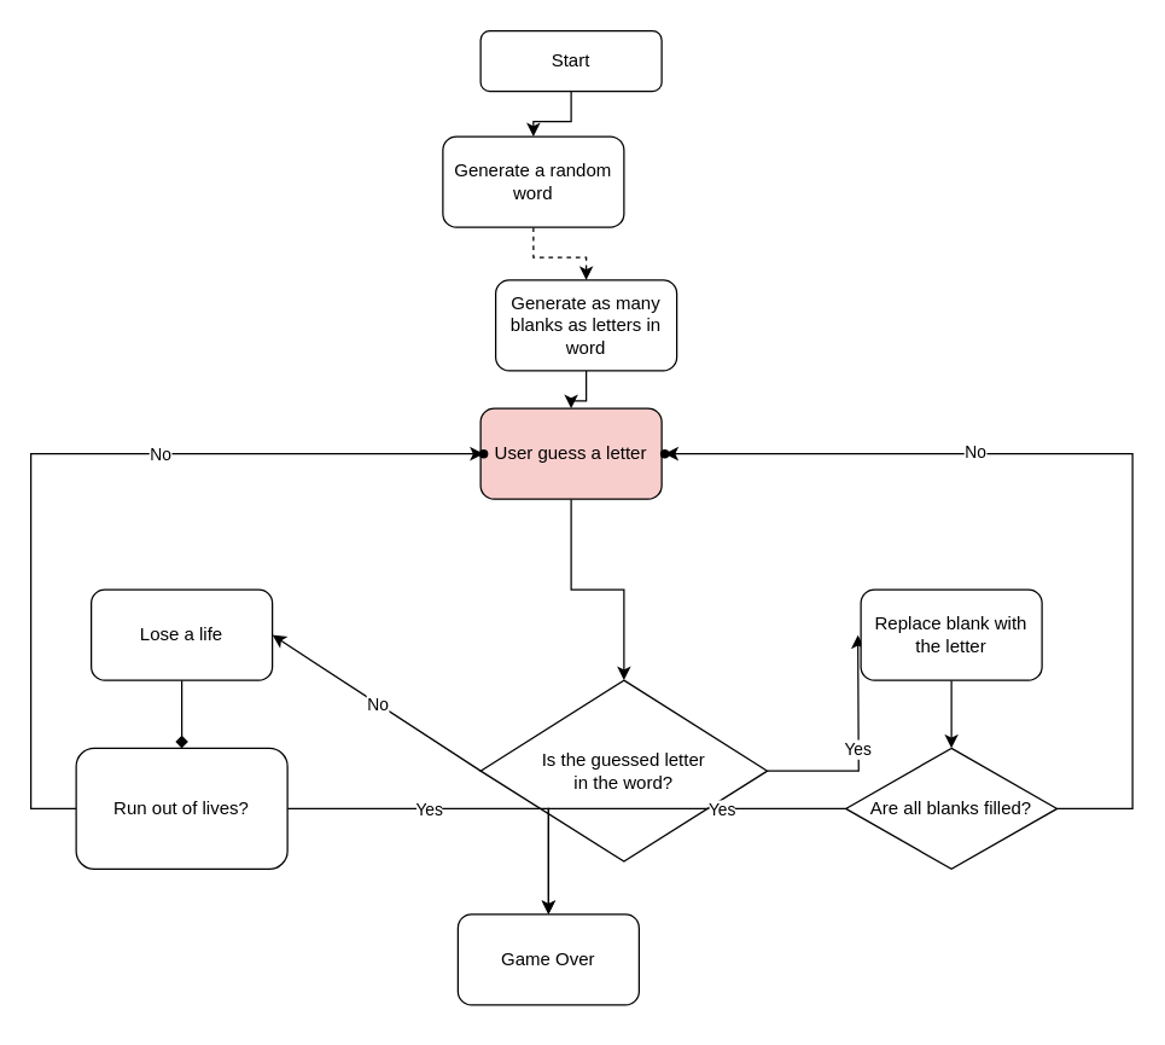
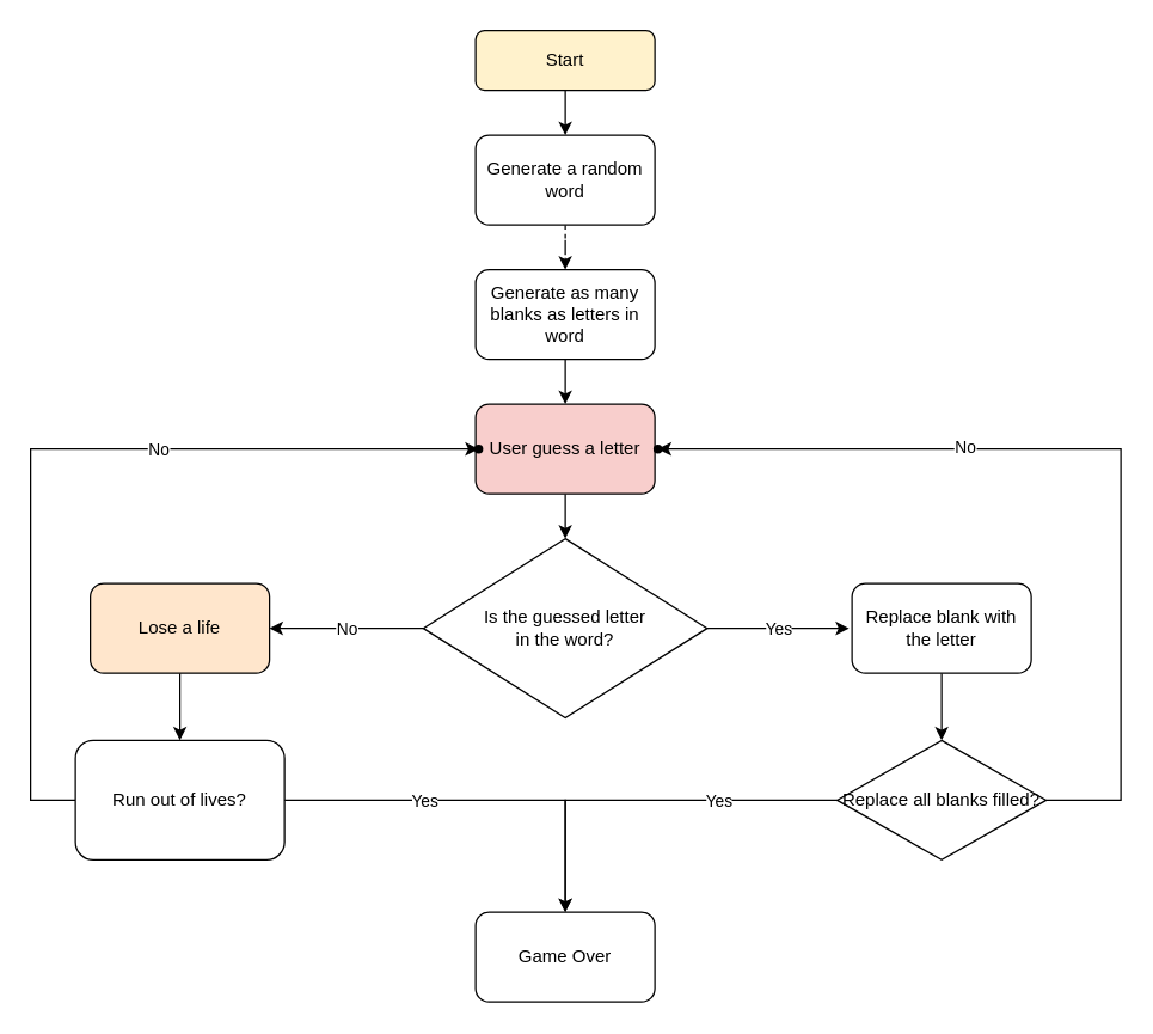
- <mxCell id="3" value="Start" style="rounded=1;whiteSpace=wrap;html=1;fontSize=12;glass=0;strokeWidth=1;shadow=0;" parent="1" vertex="1"><mxGeometry x="318" y="20" width="120" height="40" as="geometry" /></mxCell>
+ <mxCell id="3" value="Start" style="rounded=1;whiteSpace=wrap;html=1;fontSize=12;glass=0;strokeWidth=1;shadow=0;fillColor=#fff2cc;" parent="1" vertex="1"><mxGeometry x="318" y="20" width="120" height="40" as="geometry" /></mxCell>
- <mxCell id="5" value="Generate a random word" style="whiteSpace=wrap;html=1;rounded=1;glass=0;strokeWidth=1;shadow=0;" vertex="1" parent="1"><mxGeometry x="293" y="90" width="120" height="60" as="geometry" /></mxCell>
+ <mxCell id="5" value="Generate a random word" style="whiteSpace=wrap;html=1;rounded=1;glass=0;strokeWidth=1;shadow=0;" vertex="1" parent="1"><mxGeometry x="318" y="90" width="120" height="60" as="geometry" /></mxCell>
- <mxCell id="7" value="Generate as many blanks as letters in word" style="rounded=1;whiteSpace=wrap;html=1;" vertex="1" parent="1"><mxGeometry x="328" y="185" width="120" height="60" as="geometry" /></mxCell>
+ <mxCell id="7" value="Generate as many blanks as letters in word" style="rounded=1;whiteSpace=wrap;html=1;" vertex="1" parent="1"><mxGeometry x="318" y="180" width="120" height="60" as="geometry" /></mxCell>
- <mxCell id="17" value="Lose a life" style="rounded=1;whiteSpace=wrap;html=1;" vertex="1" parent="1"><mxGeometry x="60" y="390" width="120" height="60" as="geometry" /></mxCell>
+ <mxCell id="17" value="Lose a life" style="rounded=1;whiteSpace=wrap;html=1;fillColor=#ffe6cc;" vertex="1" parent="1"><mxGeometry x="60" y="390" width="120" height="60" as="geometry" /></mxCell>
- <mxCell id="16" value="" style="edgeStyle=orthogonalEdgeStyle;rounded=0;orthogonalLoop=1;jettySize=auto;html=1;endArrow=diamond;" edge="1" parent="1" source="17" target="26"><mxGeometry relative="1" as="geometry" /></mxCell>
+ <mxCell id="16" value="" style="edgeStyle=orthogonalEdgeStyle;rounded=0;orthogonalLoop=1;jettySize=auto;html=1;" edge="1" parent="1" source="17" target="26"><mxGeometry relative="1" as="geometry" /></mxCell>
- <mxCell id="11" value="Is the guessed letter &lt;br&gt;in the word?" style="rhombus;whiteSpace=wrap;html=1;" vertex="1" parent="1"><mxGeometry x="318" y="450" width="190" height="120" as="geometry" /></mxCell>
+ <mxCell id="11" value="Is the guessed letter &lt;br&gt;in the word?" style="rhombus;whiteSpace=wrap;html=1;" vertex="1" parent="1"><mxGeometry x="283" y="360" width="190" height="120" as="geometry" /></mxCell>
- <mxCell id="22" value="Are all blanks filled?" style="rhombus;whiteSpace=wrap;html=1;" vertex="1" parent="1"><mxGeometry x="560" y="495" width="140" height="80" as="geometry" /></mxCell>
+ <mxCell id="22" value="Replace all blanks filled?" style="rhombus;whiteSpace=wrap;html=1;" vertex="1" parent="1"><mxGeometry x="560" y="495" width="140" height="80" as="geometry" /></mxCell>
- <mxCell id="27" value="Game Over" style="rounded=1;whiteSpace=wrap;html=1;" vertex="1" parent="1"><mxGeometry x="303" y="605" width="120" height="60" as="geometry" /></mxCell>
+ <mxCell id="27" value="Game Over" style="rounded=1;whiteSpace=wrap;html=1;" vertex="1" parent="1"><mxGeometry x="318" y="610" width="120" height="60" as="geometry" /></mxCell>
